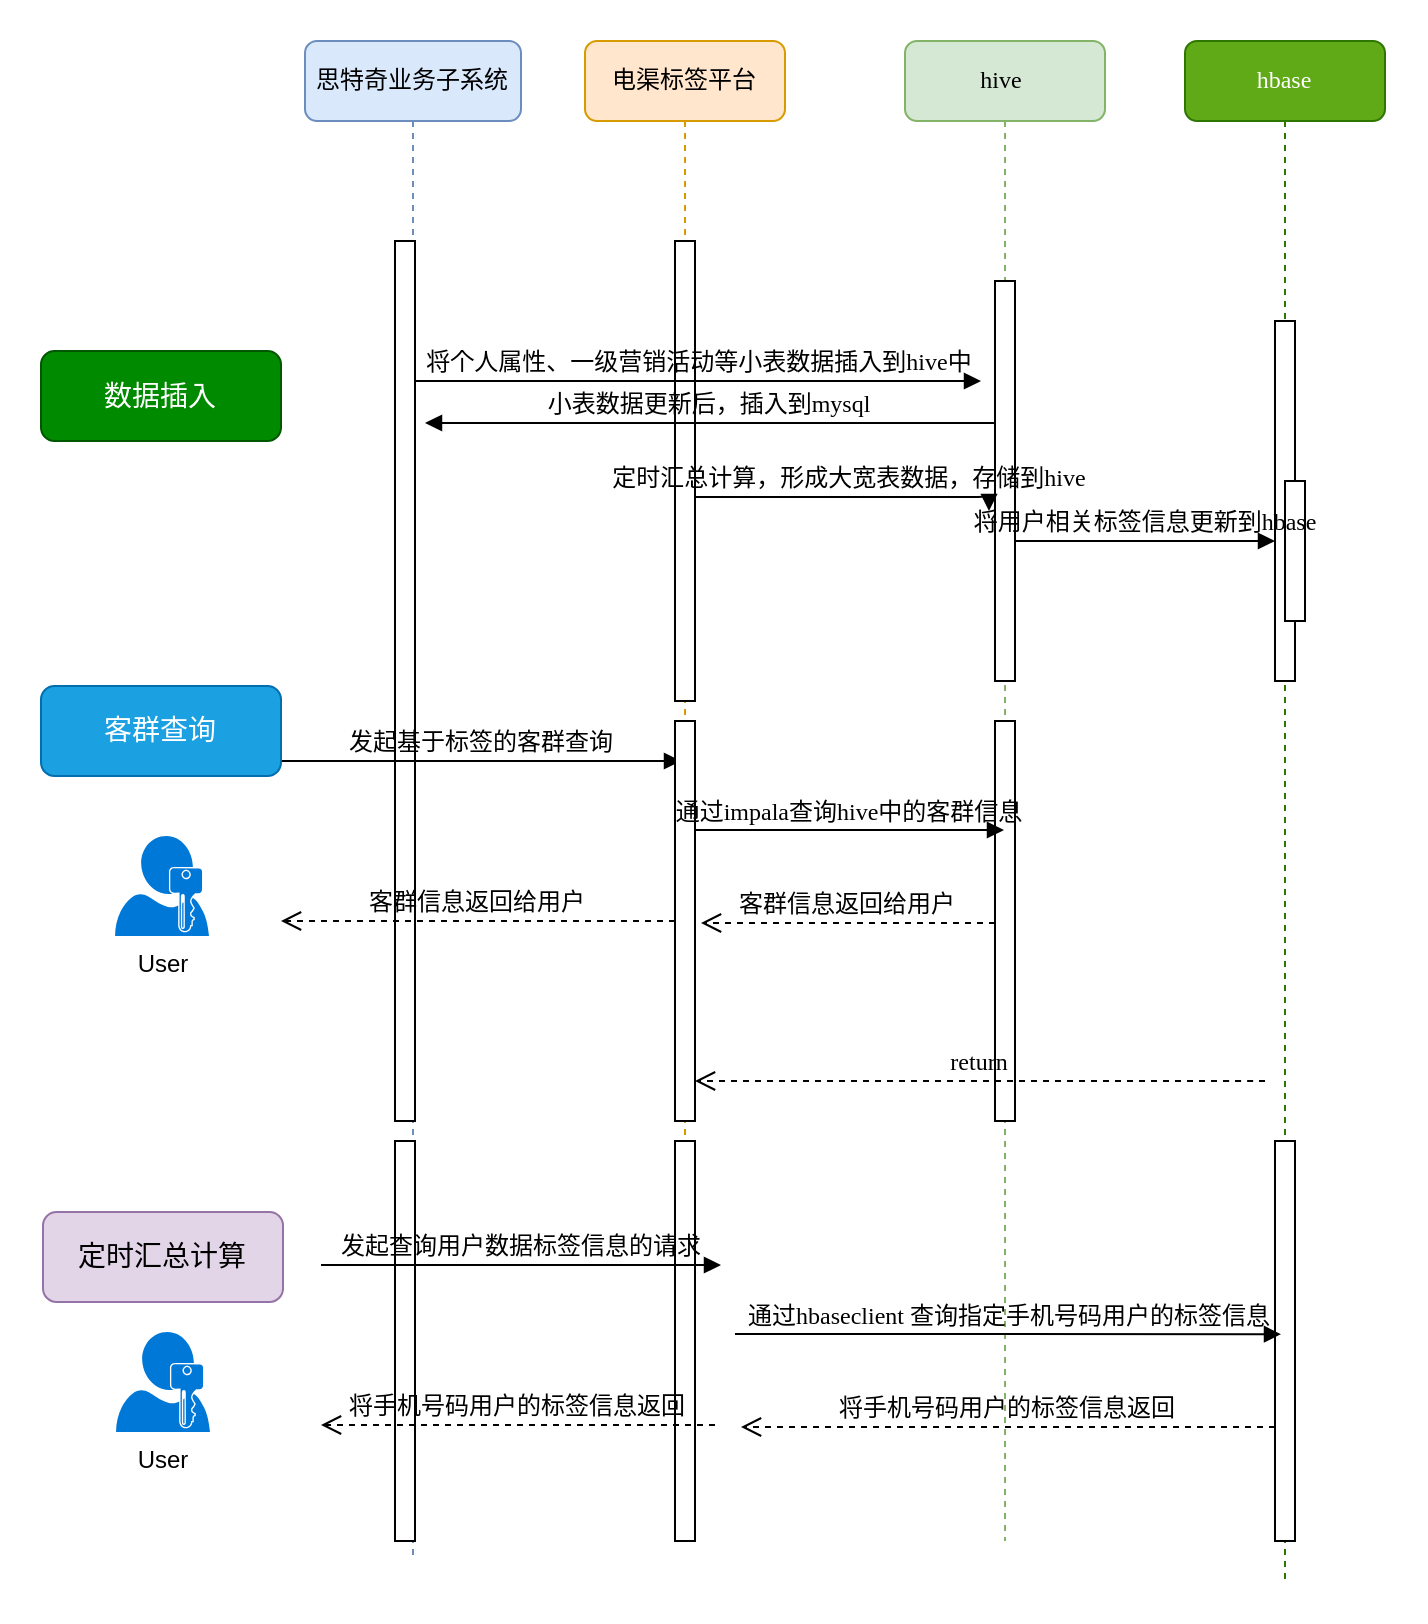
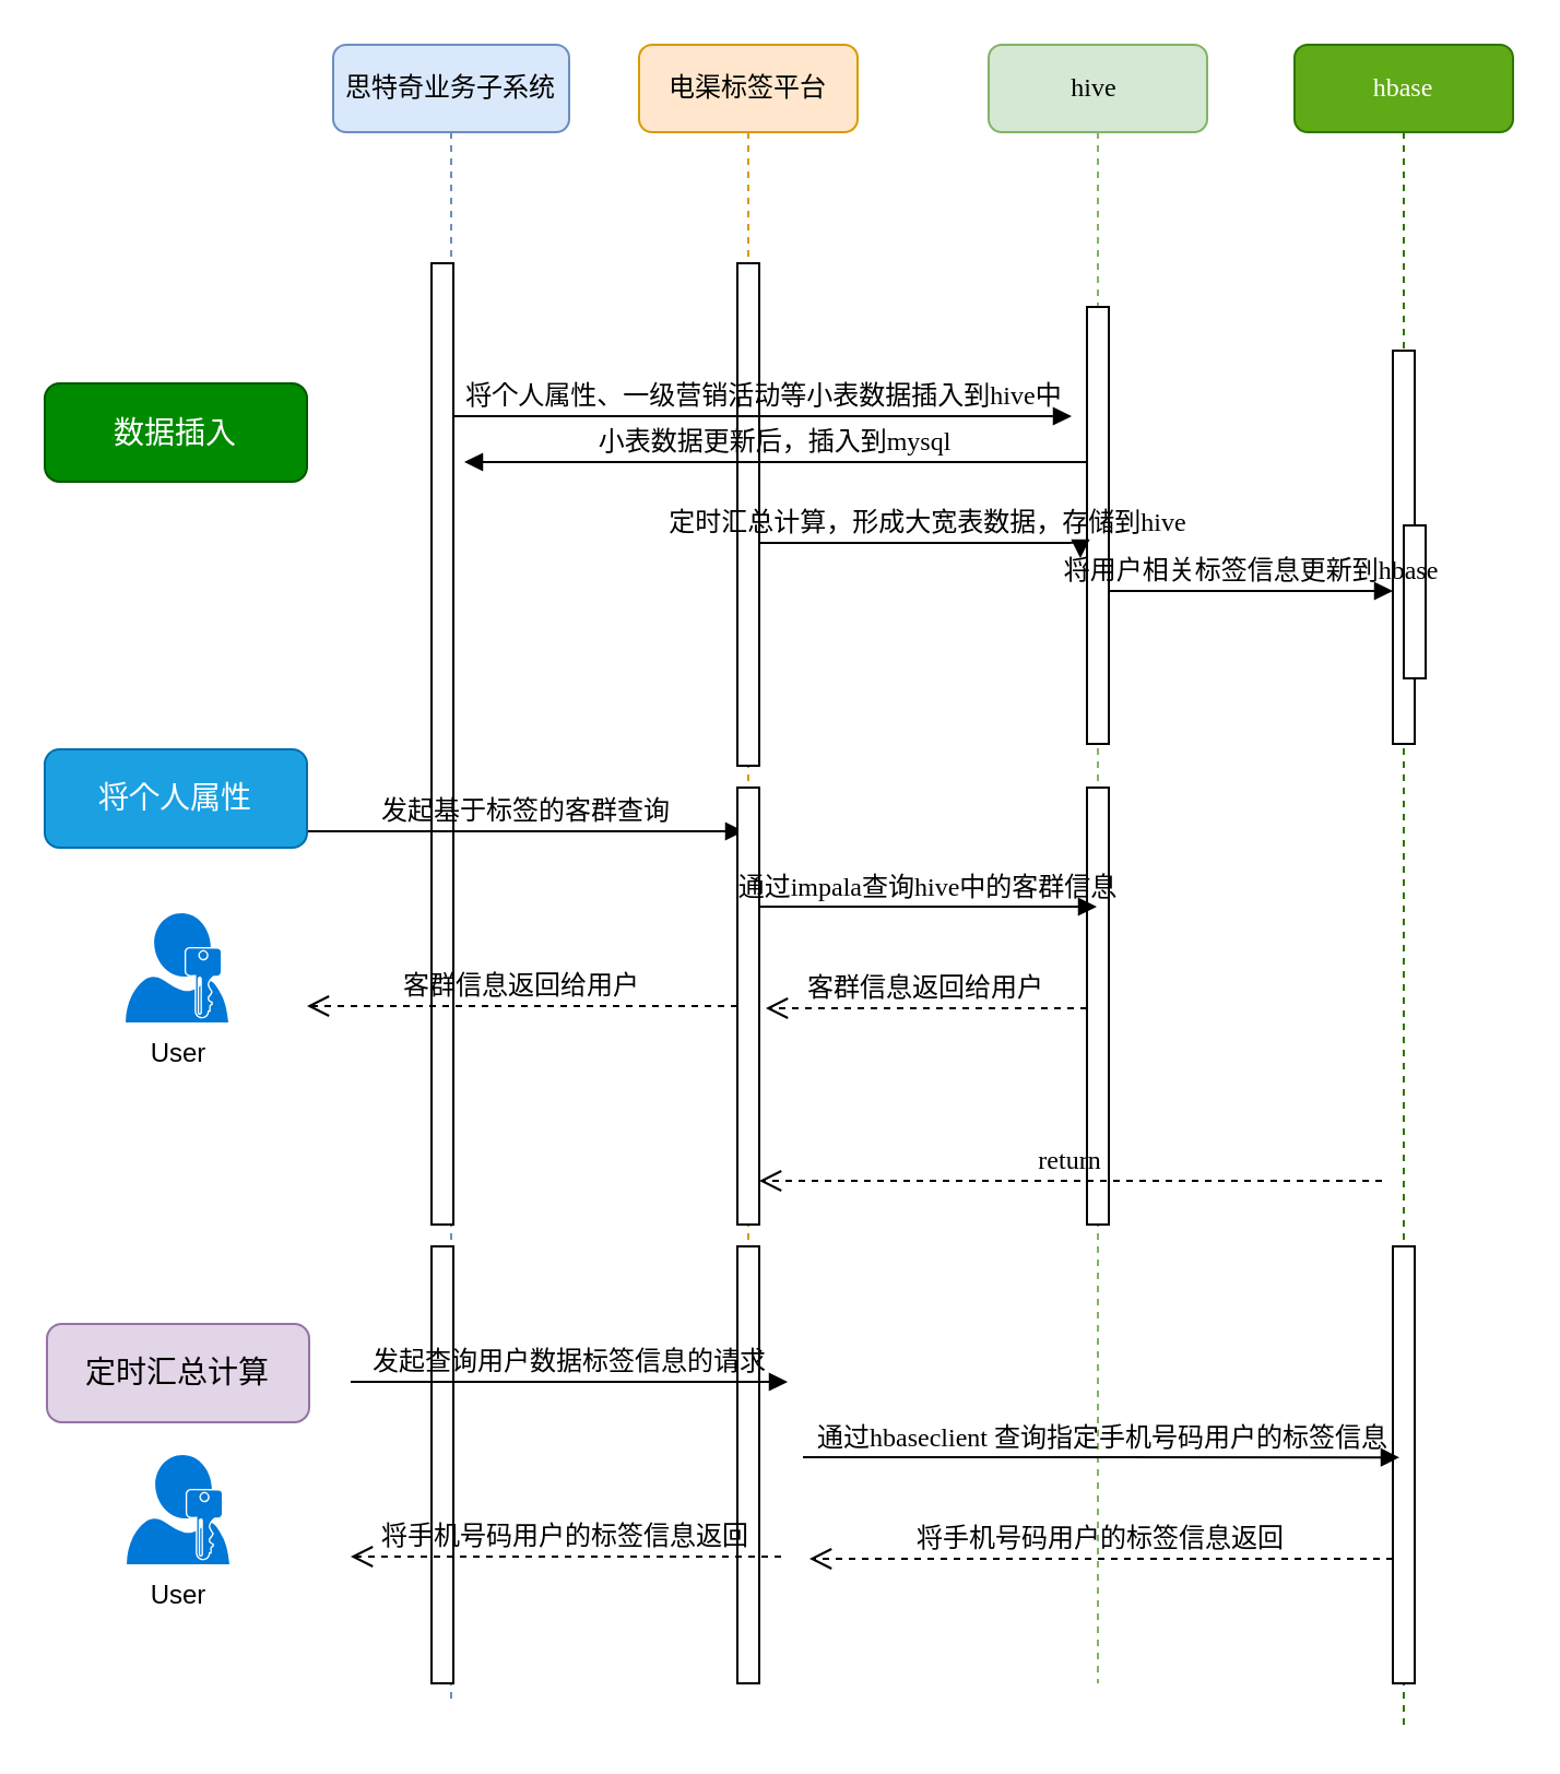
- <mxCell id="22" value="&lt;span style=&quot;font-size: 14px&quot;&gt;客群查询&lt;/span&gt;" style="rounded=1;whiteSpace=wrap;html=1;fillColor=#1ba1e2;strokeColor=#006EAF;fontColor=#ffffff;" parent="1" vertex="1"><mxGeometry x="20" y="342.5" width="120" height="45" as="geometry" /></mxCell>
+ <mxCell id="22" value="&lt;span style=&quot;font-size: 14px&quot;&gt;将个人属性&lt;/span&gt;" style="rounded=1;whiteSpace=wrap;html=1;fillColor=#1ba1e2;strokeColor=#006EAF;fontColor=#ffffff;" parent="1" vertex="1"><mxGeometry x="20" y="342.5" width="120" height="45" as="geometry" /></mxCell>
